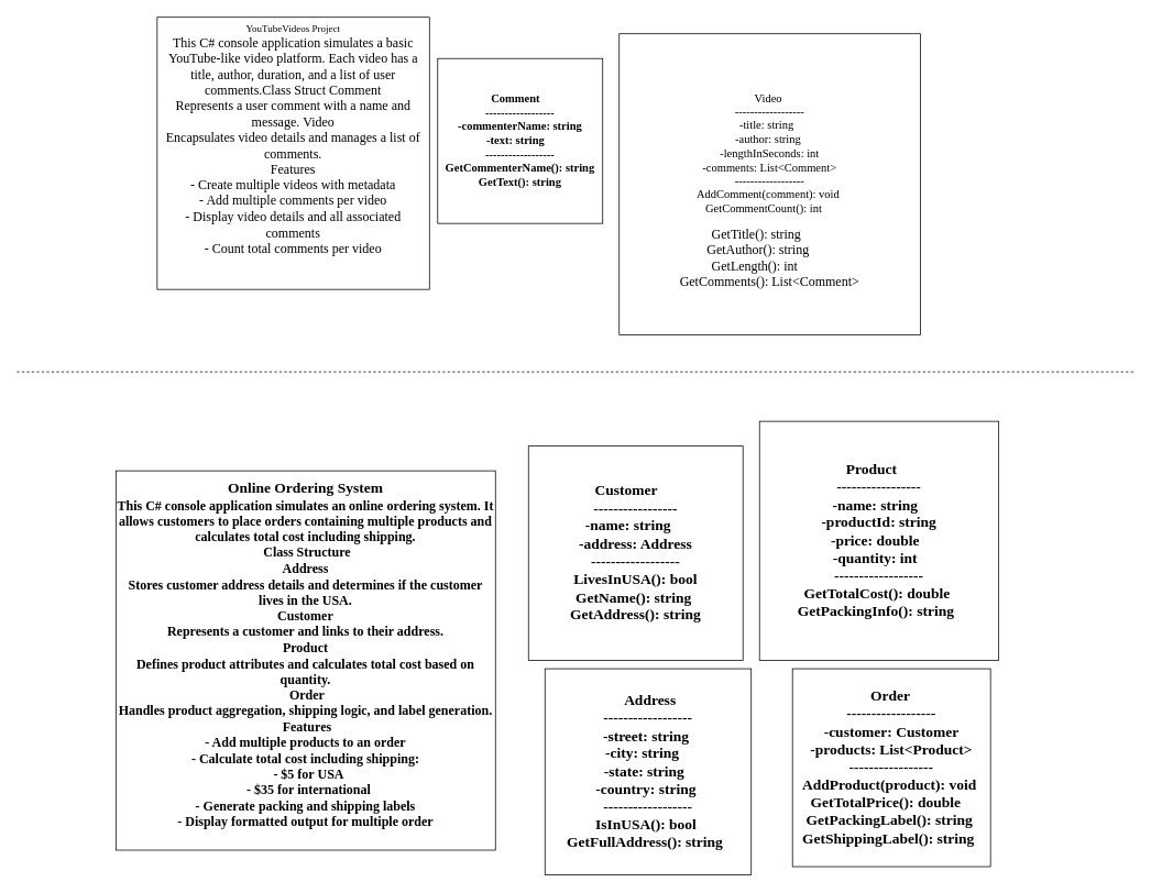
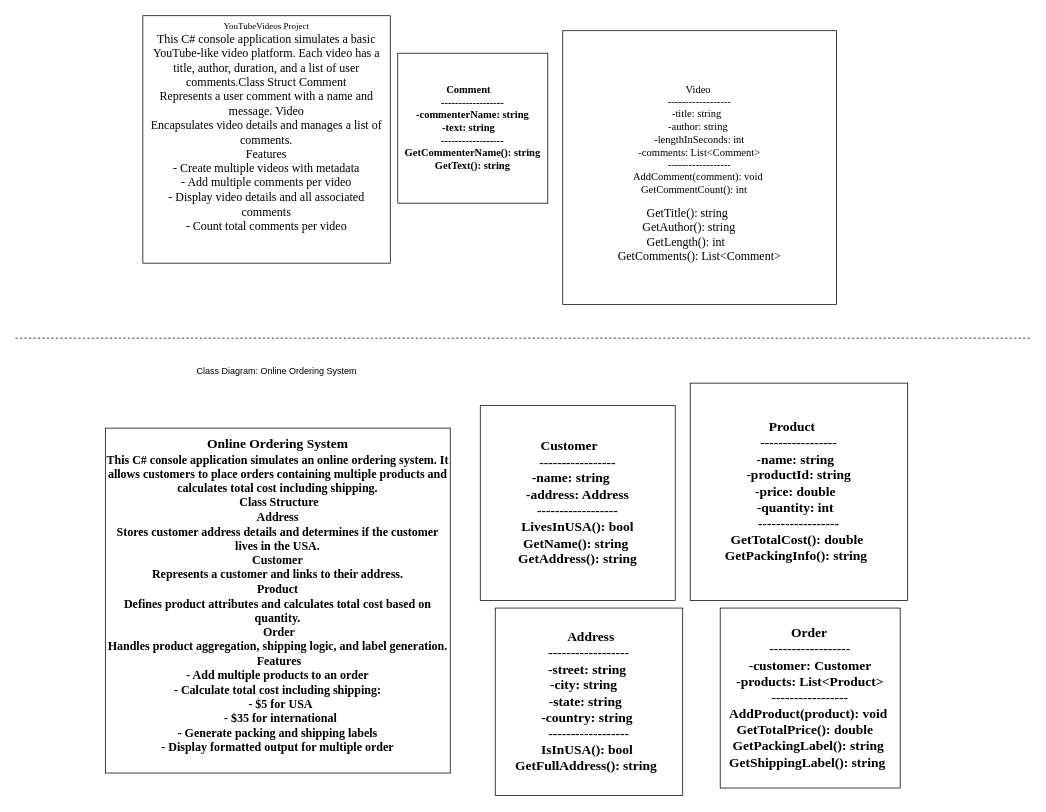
+ <mxCell id="6" value="Class Diagram: Online Ordering System" style="text;whiteSpace=wrap;html=1;" vertex="1" parent="1"><mxGeometry x="260" y="480" width="250" height="40" as="geometry" /></mxCell>
